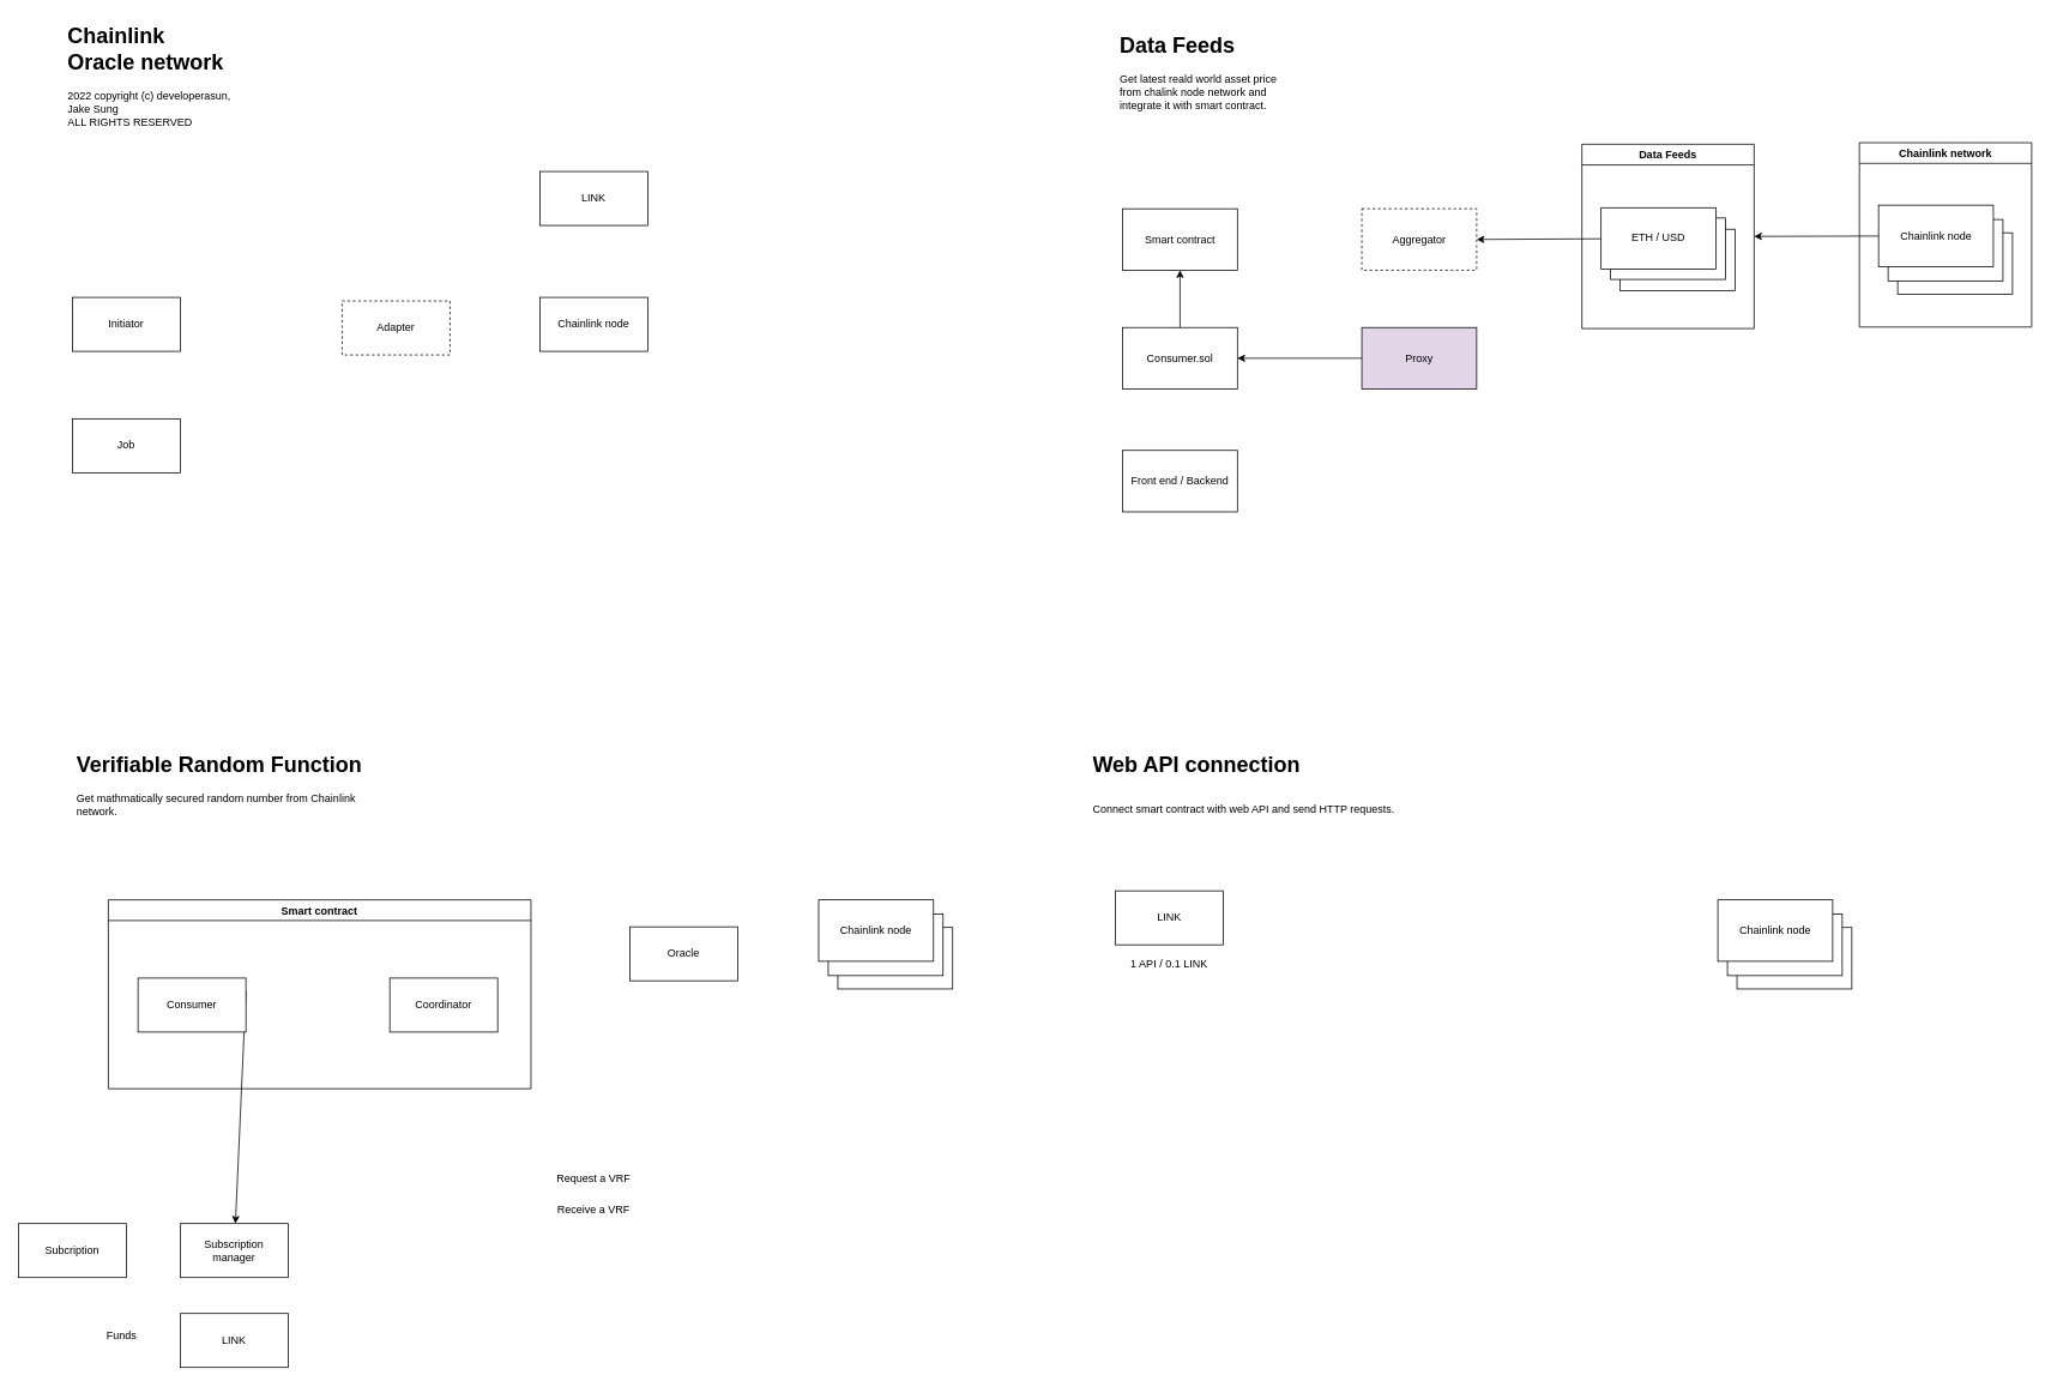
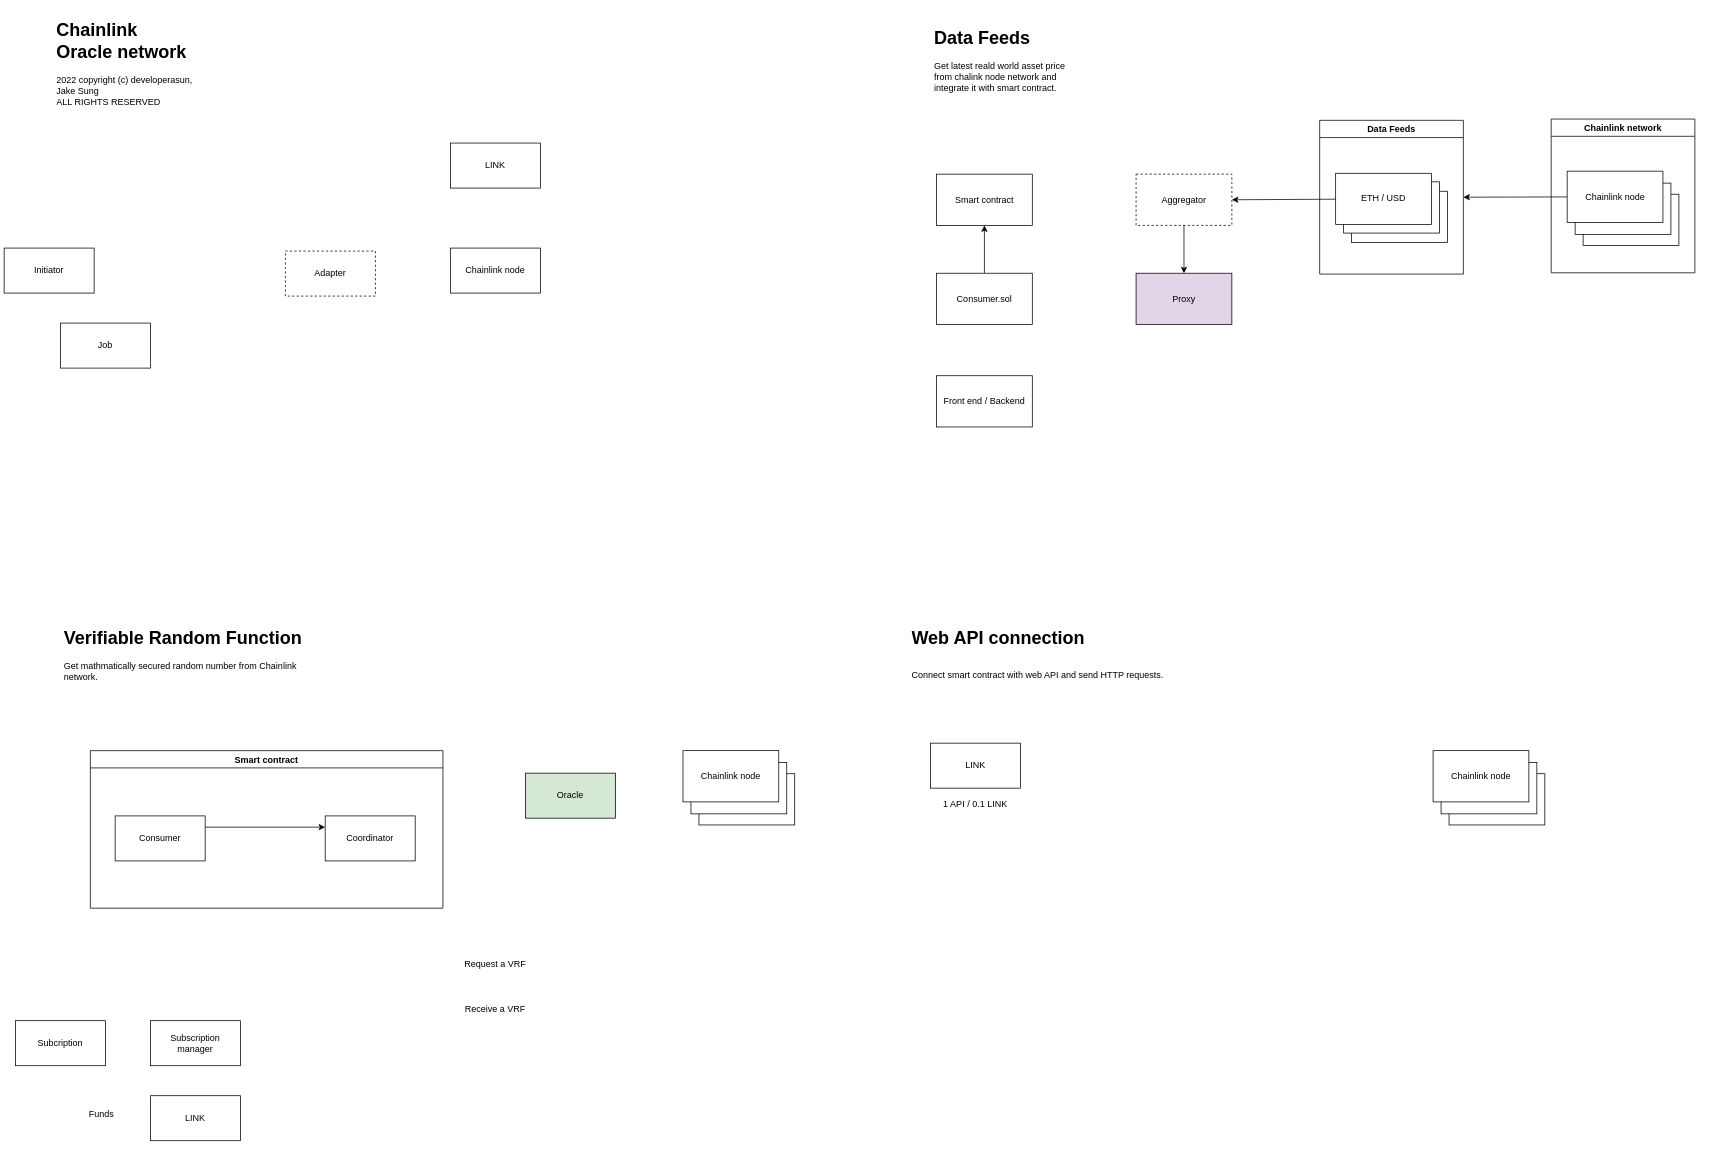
+ <mxCell id="17" style="edgeStyle=none;html=1;entryX=0.5;entryY=0;entryDx=0;entryDy=0;" edge="1" parent="10" source="12" target="16"><mxGeometry relative="1" as="geometry" /></mxCell>
- <mxCell id="6" value="Initiator" style="rounded=0;whiteSpace=wrap;html=1;" vertex="1" parent="1"><mxGeometry x="80" y="330" width="120" height="60" as="geometry" /></mxCell>
+ <mxCell id="6" value="Initiator" style="rounded=0;whiteSpace=wrap;html=1;" vertex="1" parent="1"><mxGeometry x="5" y="330" width="120" height="60" as="geometry" /></mxCell>
- <mxCell id="15" style="edgeStyle=none;html=1;entryX=1;entryY=0.5;entryDx=0;entryDy=0;exitX=0;exitY=0.5;exitDx=0;exitDy=0;" edge="1" parent="10" source="16" target="14"><mxGeometry relative="1" as="geometry" /></mxCell>
- <mxCell id="7" value="Job" style="rounded=0;whiteSpace=wrap;html=1;" vertex="1" parent="1"><mxGeometry x="80" y="465" width="120" height="60" as="geometry" /></mxCell>
+ <mxCell id="7" value="Job" style="rounded=0;whiteSpace=wrap;html=1;" vertex="1" parent="1"><mxGeometry x="80" y="430" width="120" height="60" as="geometry" /></mxCell>
- <mxCell id="33" value="Oracle" style="rounded=0;whiteSpace=wrap;html=1;" vertex="1" parent="1"><mxGeometry x="700" y="1030" width="120" height="60" as="geometry" /></mxCell>
+ <mxCell id="33" value="Oracle" style="rounded=0;whiteSpace=wrap;html=1;fillColor=#d5e8d4;" vertex="1" parent="1"><mxGeometry x="700" y="1030" width="120" height="60" as="geometry" /></mxCell>
- <mxCell id="51" style="edgeStyle=none;html=1;exitX=1;exitY=0.25;exitDx=0;exitDy=0;" edge="1" parent="50" source="52" target="37"><mxGeometry relative="1" as="geometry" /></mxCell>
+ <mxCell id="51" style="edgeStyle=none;html=1;entryX=0;entryY=0.25;entryDx=0;entryDy=0;exitX=1;exitY=0.25;exitDx=0;exitDy=0;" edge="1" parent="50" source="52" target="53"><mxGeometry relative="1" as="geometry" /></mxCell>
- <mxCell id="34" value="Request a VRF" style="text;html=1;strokeColor=none;fillColor=none;align=center;verticalAlign=middle;whiteSpace=wrap;rounded=0;" vertex="1" parent="1"><mxGeometry x="615" y="1292" width="90" height="36" as="geometry" /></mxCell>
+ <mxCell id="34" value="Request a VRF" style="text;html=1;strokeColor=none;fillColor=none;align=center;verticalAlign=middle;whiteSpace=wrap;rounded=0;" vertex="1" parent="1"><mxGeometry x="615" y="1267" width="90" height="36" as="geometry" /></mxCell>
